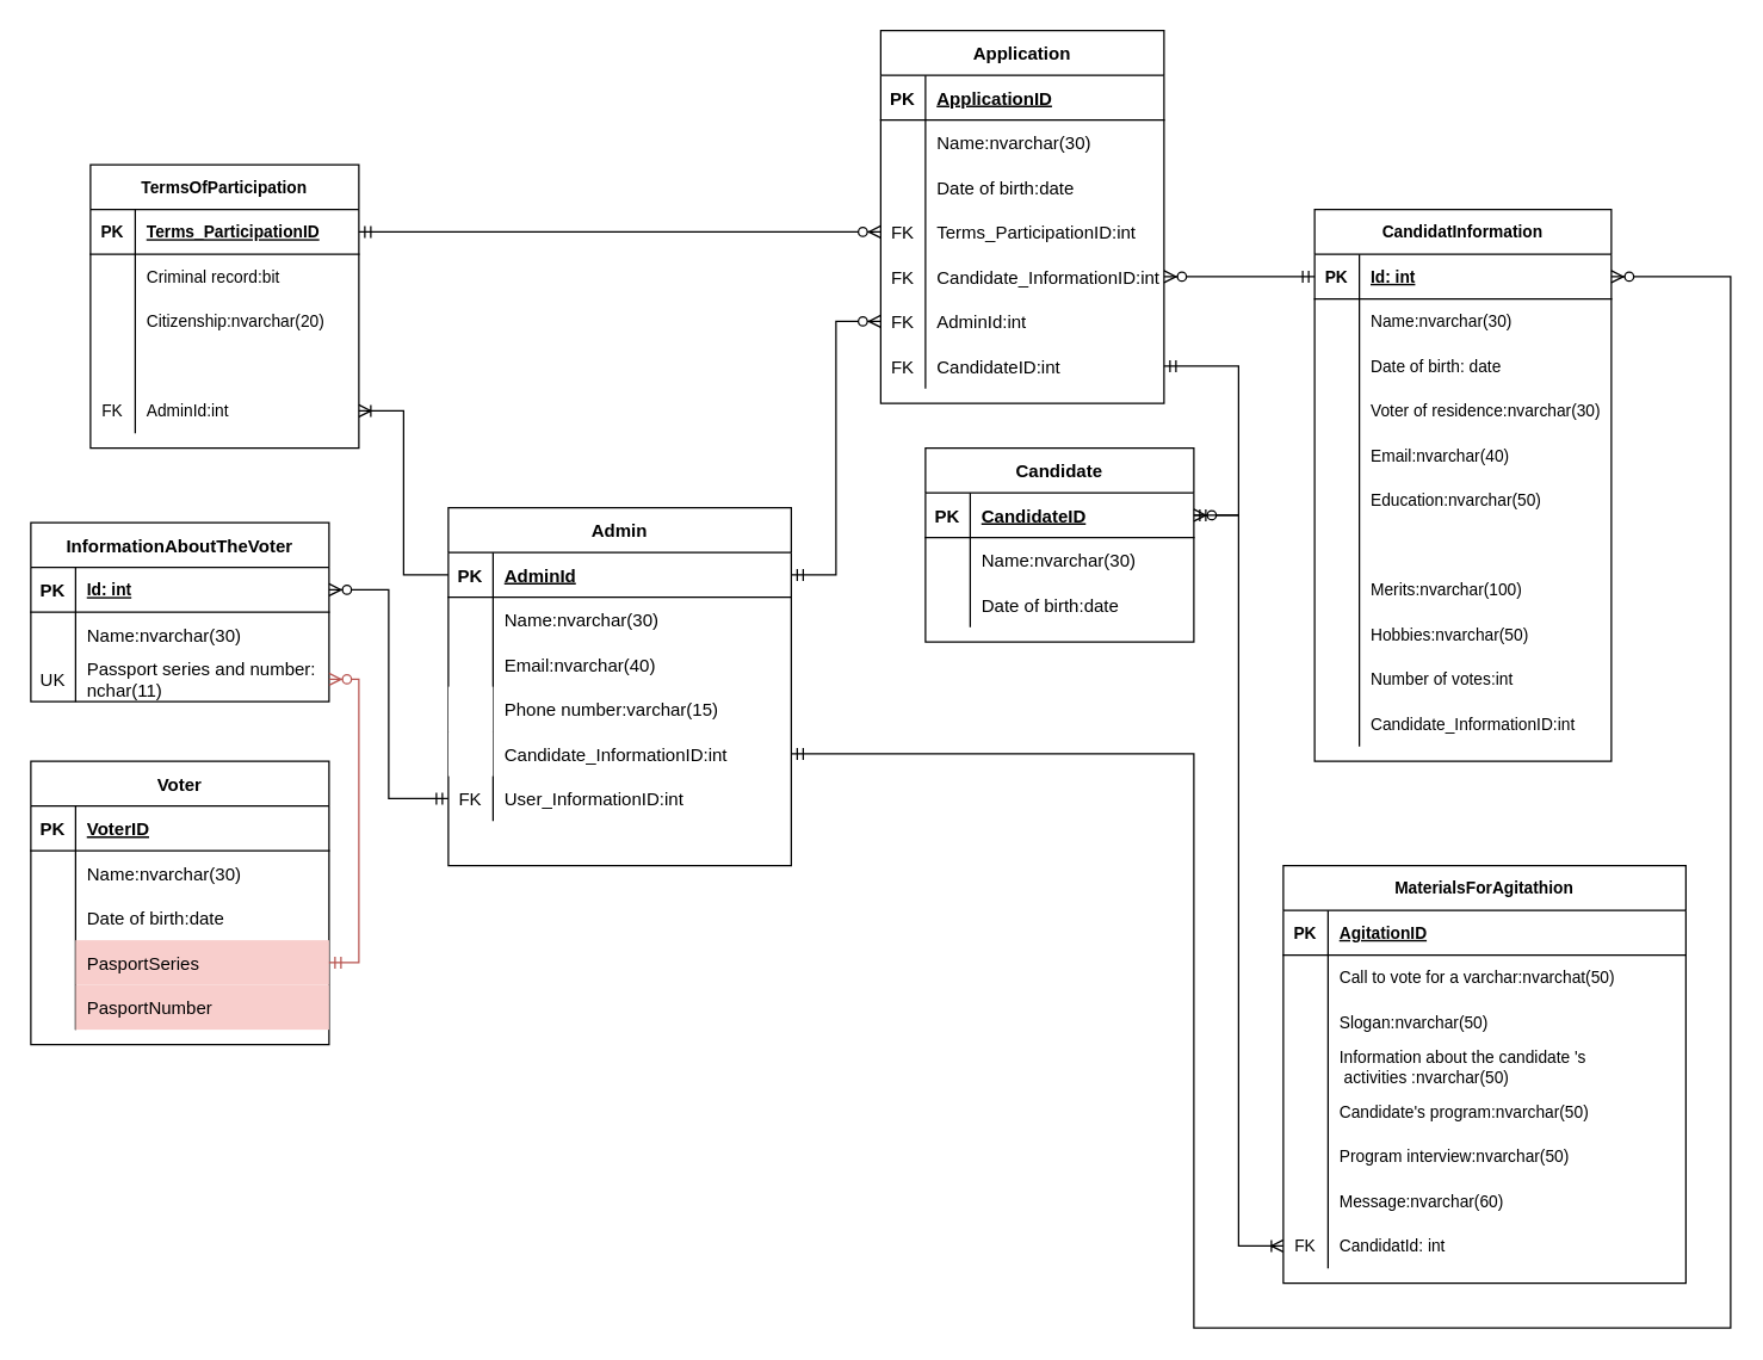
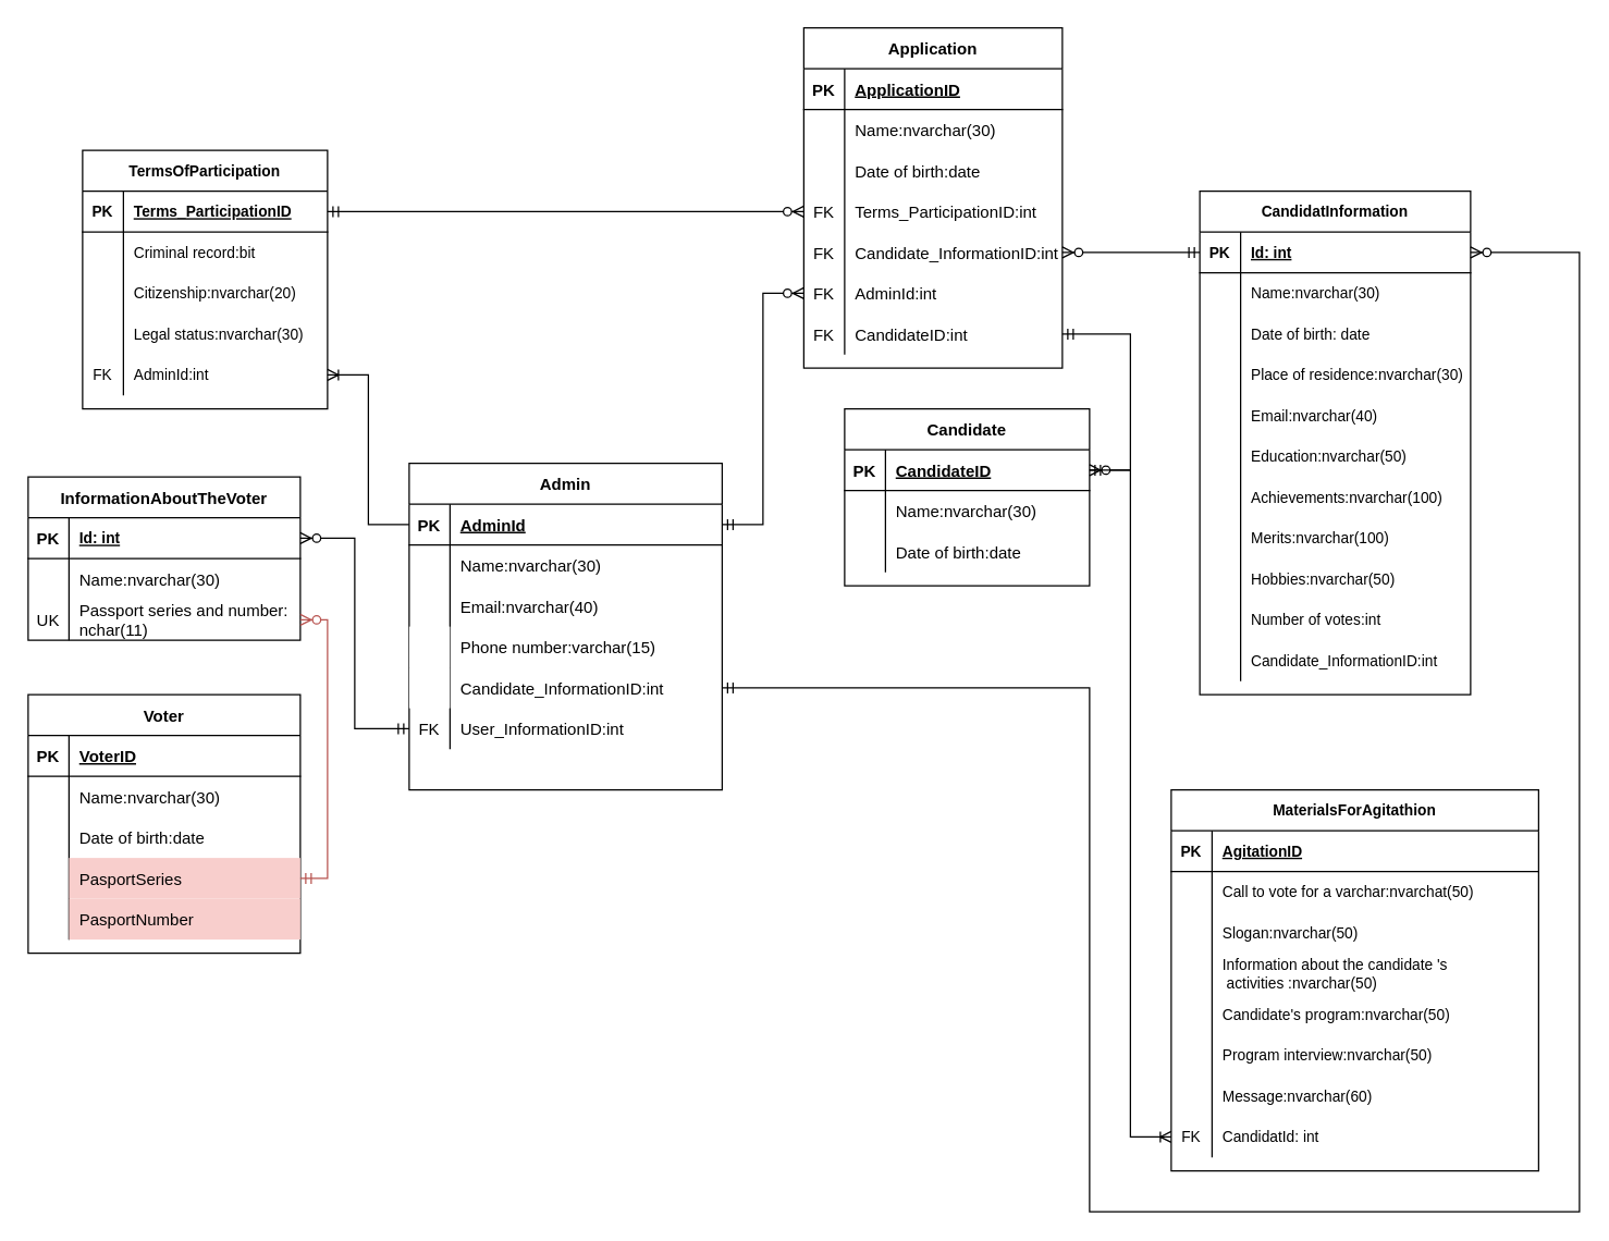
+ <mxCell id="58" value="Legal status:nvarchar(30)" style="shape=partialRectangle;connectable=0;fillColor=none;top=0;left=0;bottom=0;right=0;align=left;spacingLeft=6;overflow=hidden;shadow=0;sketch=0;fontSize=11;strokeWidth=1;" parent="56" vertex="1"><mxGeometry x="30" width="150" height="30" as="geometry"><mxRectangle width="150" height="30" as="alternateBounds" /></mxGeometry></mxCell>
- <mxCell id="24" value="Voter of residence:nvarchar(30)" style="shape=partialRectangle;connectable=0;fillColor=none;top=0;left=0;bottom=0;right=0;align=left;spacingLeft=6;overflow=hidden;shadow=0;sketch=0;fontSize=11;strokeWidth=1;" parent="22" vertex="1"><mxGeometry x="30" width="169" height="30" as="geometry"><mxRectangle width="169" height="30" as="alternateBounds" /></mxGeometry></mxCell>
+ <mxCell id="24" value="Place of residence:nvarchar(30)" style="shape=partialRectangle;connectable=0;fillColor=none;top=0;left=0;bottom=0;right=0;align=left;spacingLeft=6;overflow=hidden;shadow=0;sketch=0;fontSize=11;strokeWidth=1;" parent="22" vertex="1"><mxGeometry x="30" width="169" height="30" as="geometry"><mxRectangle width="169" height="30" as="alternateBounds" /></mxGeometry></mxCell>
+ <mxCell id="33" value="Achievements:nvarchar(100)" style="shape=partialRectangle;connectable=0;fillColor=none;top=0;left=0;bottom=0;right=0;align=left;spacingLeft=6;overflow=hidden;shadow=0;sketch=0;fontSize=11;strokeWidth=1;" parent="31" vertex="1"><mxGeometry x="30" width="169" height="30" as="geometry"><mxRectangle width="169" height="30" as="alternateBounds" /></mxGeometry></mxCell>
